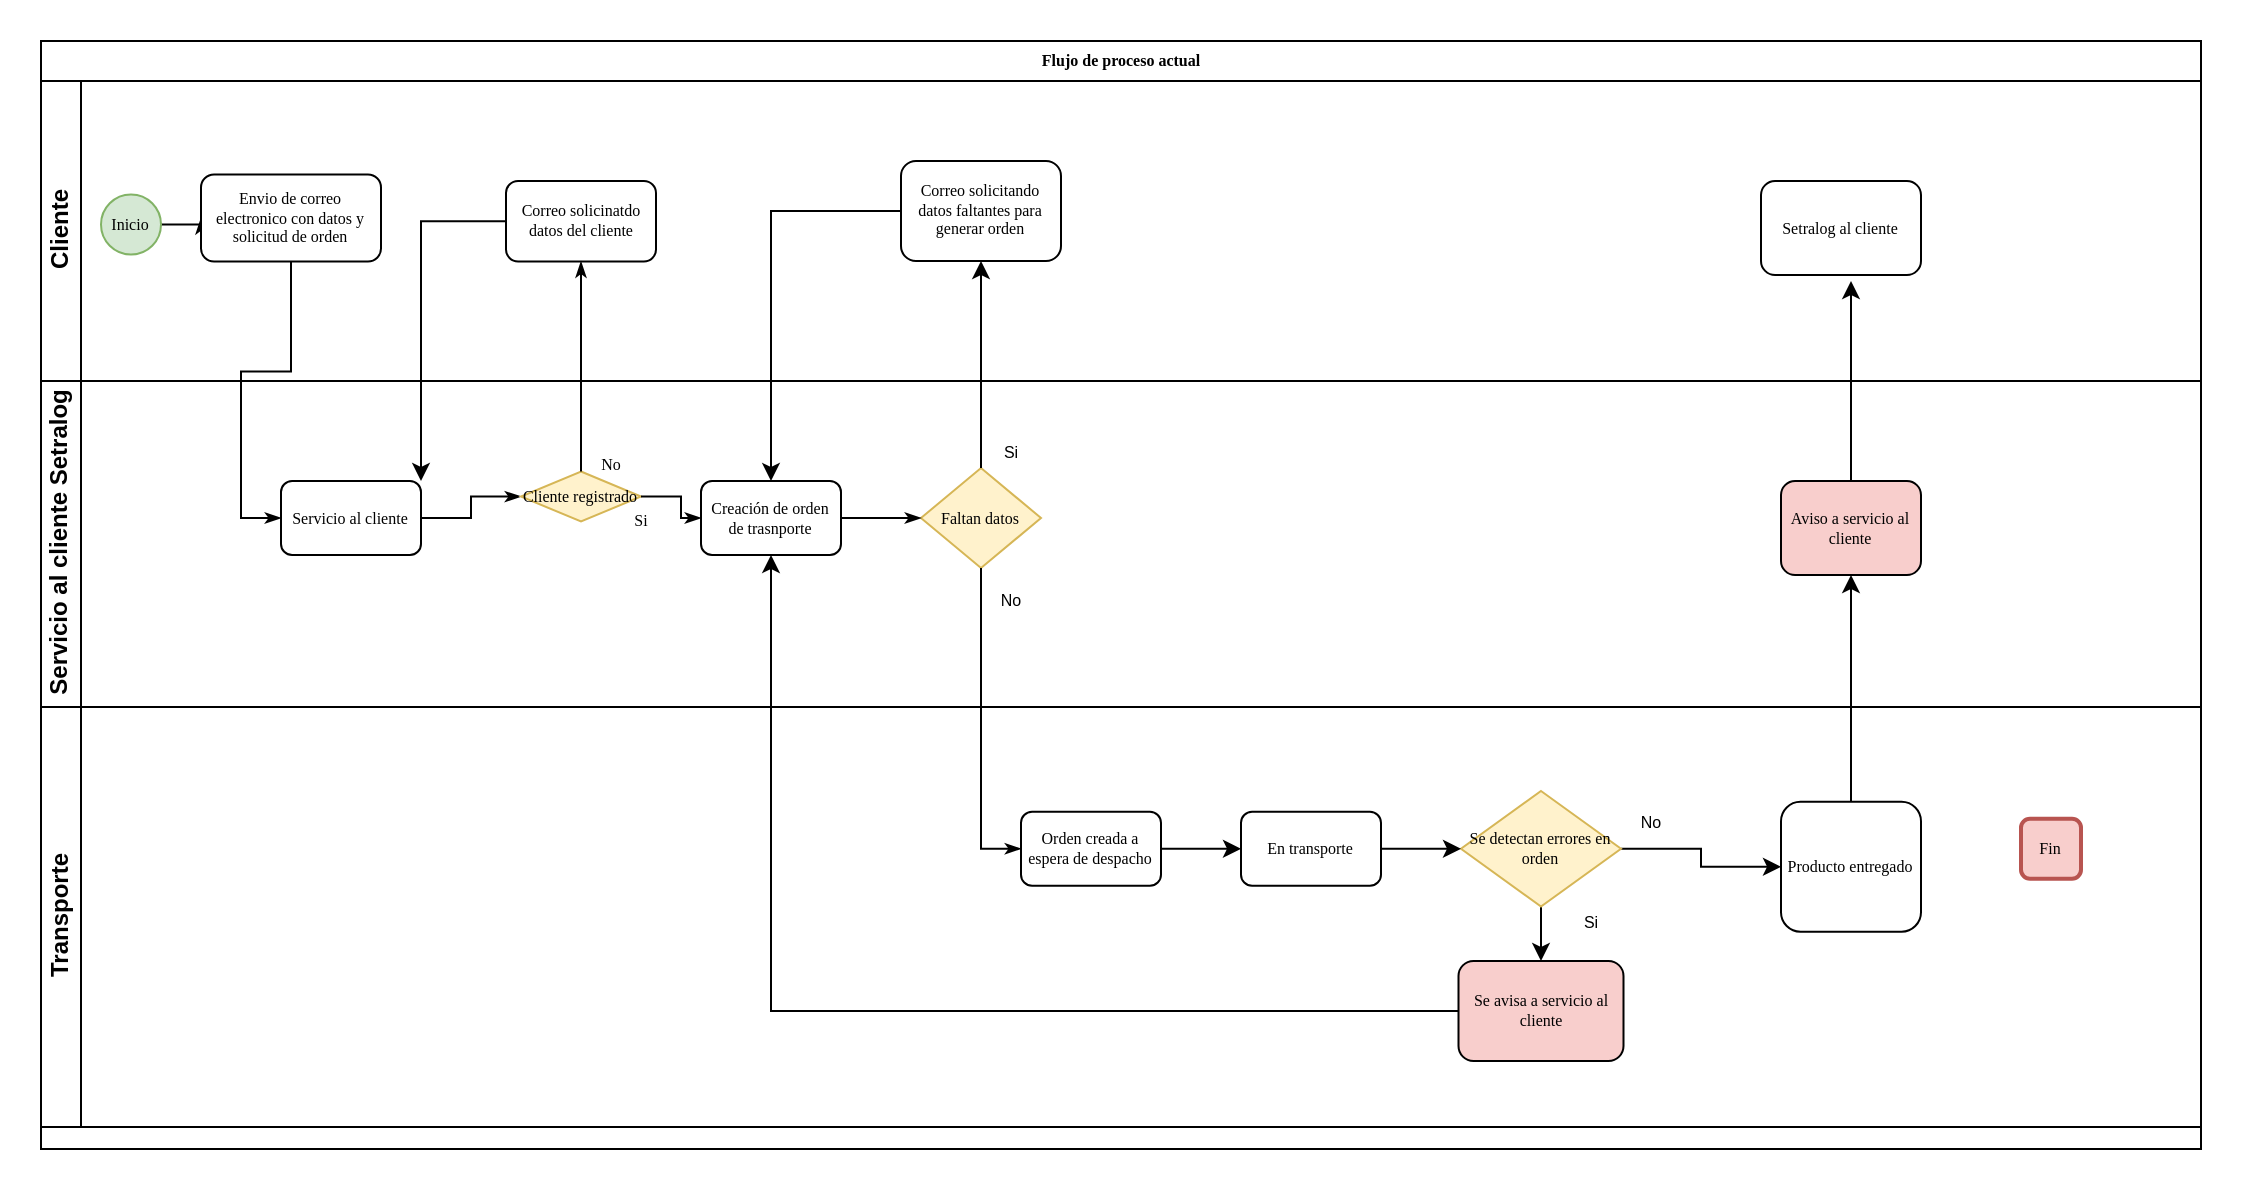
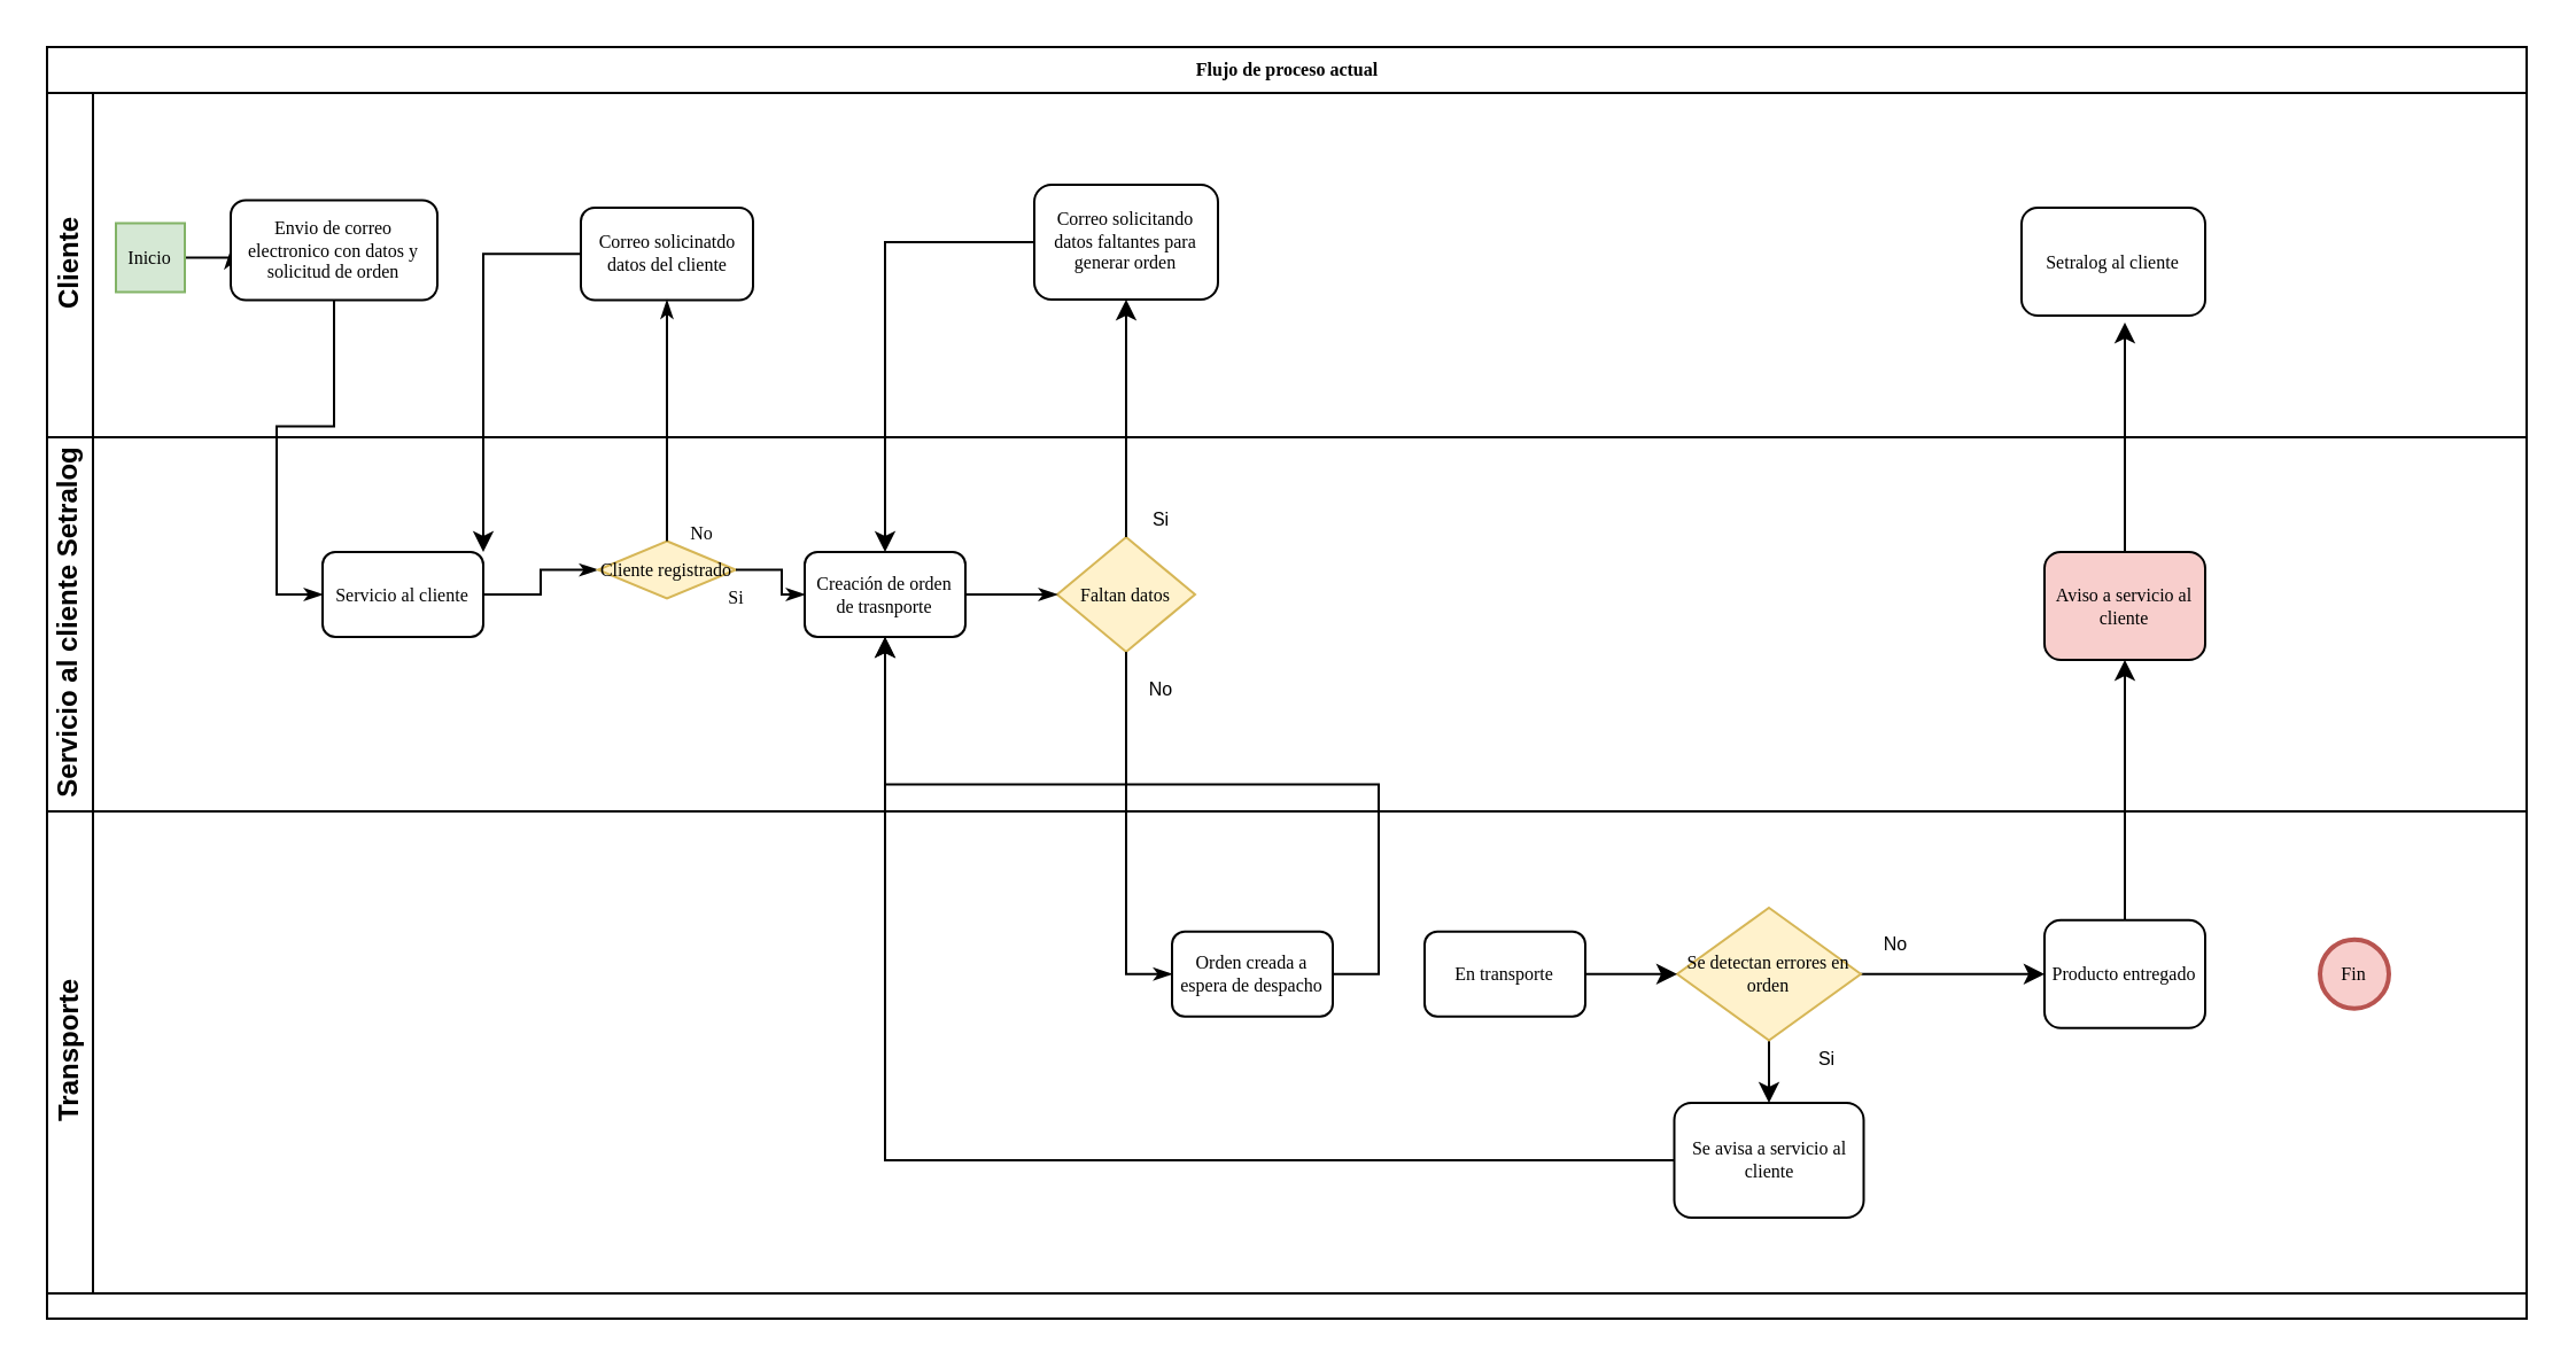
- <mxCell id="5" value="Inicio" style="ellipse;whiteSpace=wrap;html=1;rounded=0;shadow=0;labelBackgroundColor=none;strokeWidth=1;fontFamily=Verdana;fontSize=8;align=center;fillColor=#d5e8d4;strokeColor=#82b366;" parent="3" vertex="1"><mxGeometry x="30" y="56.75" width="30" height="30" as="geometry" /></mxCell>
+ <mxCell id="5" value="Inicio" style="whiteSpace=wrap;html=1;shadow=0;labelBackgroundColor=none;strokeWidth=1;fontFamily=Verdana;fontSize=8;align=center;fillColor=#d5e8d4;strokeColor=#82b366;rounded=0;" parent="3" vertex="1"><mxGeometry x="30" y="56.75" width="30" height="30" as="geometry" /></mxCell>
- <mxCell id="29" style="edgeStyle=orthogonalEdgeStyle;rounded=0;orthogonalLoop=1;jettySize=auto;html=1;exitX=1;exitY=0.5;exitDx=0;exitDy=0;entryX=0;entryY=0.5;entryDx=0;entryDy=0;" edge="1" parent="28" source="30" target="31"><mxGeometry relative="1" as="geometry" /></mxCell>
+ <mxCell id="29" style="edgeStyle=orthogonalEdgeStyle;rounded=0;orthogonalLoop=1;jettySize=auto;html=1;exitX=1;exitY=0.5;exitDx=0;exitDy=0;" edge="1" parent="28" source="30" target="14"><mxGeometry relative="1" as="geometry" /></mxCell>
- <mxCell id="36" value="Fin" style="whiteSpace=wrap;html=1;shadow=0;labelBackgroundColor=none;strokeWidth=2;fontFamily=Verdana;fontSize=8;align=center;fillColor=#f8cecc;strokeColor=#b85450;rounded=1;" parent="28" vertex="1"><mxGeometry x="990" y="55.87" width="30" height="30" as="geometry" /></mxCell>
+ <mxCell id="36" value="Fin" style="ellipse;whiteSpace=wrap;html=1;rounded=0;shadow=0;labelBackgroundColor=none;strokeWidth=2;fontFamily=Verdana;fontSize=8;align=center;fillColor=#f8cecc;strokeColor=#b85450;" parent="28" vertex="1"><mxGeometry x="990" y="55.87" width="30" height="30" as="geometry" /></mxCell>
- <mxCell id="37" value="Producto entregado" style="rounded=1;whiteSpace=wrap;html=1;shadow=0;labelBackgroundColor=none;strokeWidth=1;fontFamily=Verdana;fontSize=8;align=center;" vertex="1" parent="28"><mxGeometry x="870" y="47.37" width="70" height="65" as="geometry" /></mxCell>
+ <mxCell id="37" value="Producto entregado" style="rounded=1;whiteSpace=wrap;html=1;shadow=0;labelBackgroundColor=none;strokeWidth=1;fontFamily=Verdana;fontSize=8;align=center;" vertex="1" parent="28"><mxGeometry x="870" y="47.37" width="70" height="47.01" as="geometry" /></mxCell>
- <mxCell id="38" value="Se avisa a servicio al cliente" style="rounded=1;whiteSpace=wrap;html=1;shadow=0;labelBackgroundColor=none;strokeWidth=1;fontFamily=Verdana;fontSize=8;align=center;fillColor=#f8cecc;" vertex="1" parent="28"><mxGeometry x="708.75" y="127" width="82.5" height="50" as="geometry" /></mxCell>
+ <mxCell id="38" value="Se avisa a servicio al cliente" style="rounded=1;whiteSpace=wrap;html=1;shadow=0;labelBackgroundColor=none;strokeWidth=1;fontFamily=Verdana;fontSize=8;align=center;" vertex="1" parent="28"><mxGeometry x="708.75" y="127" width="82.5" height="50" as="geometry" /></mxCell>
